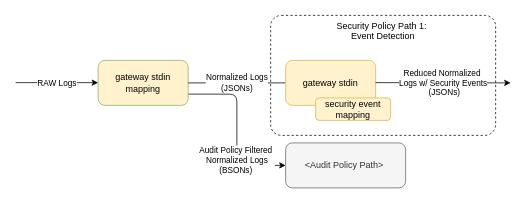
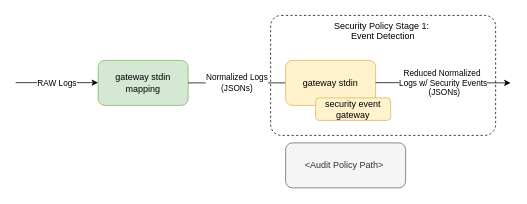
- <mxCell id="2" value="Security Policy Path 1:&amp;nbsp;&lt;div&gt;Event Detection&lt;/div&gt;" style="rounded=1;whiteSpace=wrap;html=1;verticalAlign=top;dashed=1;arcSize=9;" vertex="1" parent="1"><mxGeometry x="360" y="20" width="300" height="160" as="geometry" /></mxCell>
+ <mxCell id="2" value="Security Policy Stage 1:&amp;nbsp;&lt;div&gt;Event Detection&lt;/div&gt;" style="rounded=1;whiteSpace=wrap;html=1;verticalAlign=top;dashed=1;arcSize=9;" vertex="1" parent="1"><mxGeometry x="360" y="20" width="300" height="160" as="geometry" /></mxCell>
- <mxCell id="4" value="gateway stdin&lt;div&gt;mapping&lt;/div&gt;" style="rounded=1;whiteSpace=wrap;html=1;fillColor=#fff2cc;strokeColor=#82b366;" vertex="1" parent="1"><mxGeometry x="130" y="80" width="120" height="60" as="geometry" /></mxCell>
+ <mxCell id="4" value="gateway stdin&lt;div&gt;mapping&lt;/div&gt;" style="rounded=1;whiteSpace=wrap;html=1;fillColor=#d5e8d4;strokeColor=#82b366;" vertex="1" parent="1"><mxGeometry x="130" y="80" width="120" height="60" as="geometry" /></mxCell>
- <mxCell id="10" value="security event mapping" style="rounded=1;whiteSpace=wrap;html=1;fillColor=#fff2cc;strokeColor=#d6b656;" vertex="1" parent="1"><mxGeometry x="420" y="130" width="100" height="30" as="geometry" /></mxCell>
+ <mxCell id="10" value="security event gateway" style="rounded=1;whiteSpace=wrap;html=1;fillColor=#fff2cc;strokeColor=#d6b656;" vertex="1" parent="1"><mxGeometry x="420" y="130" width="100" height="30" as="geometry" /></mxCell>
- <mxCell id="3" value="Audit Policy Filtered&amp;nbsp;&lt;div&gt;Normalized Logs&lt;/div&gt;&lt;div&gt;(BSONs)&amp;nbsp;&lt;/div&gt;" style="edgeStyle=orthogonalEdgeStyle;html=1;exitX=1;exitY=0.75;exitDx=0;exitDy=0;entryX=0;entryY=0.5;entryDx=0;entryDy=0;" edge="1" parent="1" source="4" target="9"><mxGeometry x="0.356" relative="1" as="geometry"><mxPoint x="370" y="200" as="targetPoint" /><mxPoint as="offset" /></mxGeometry></mxCell>
